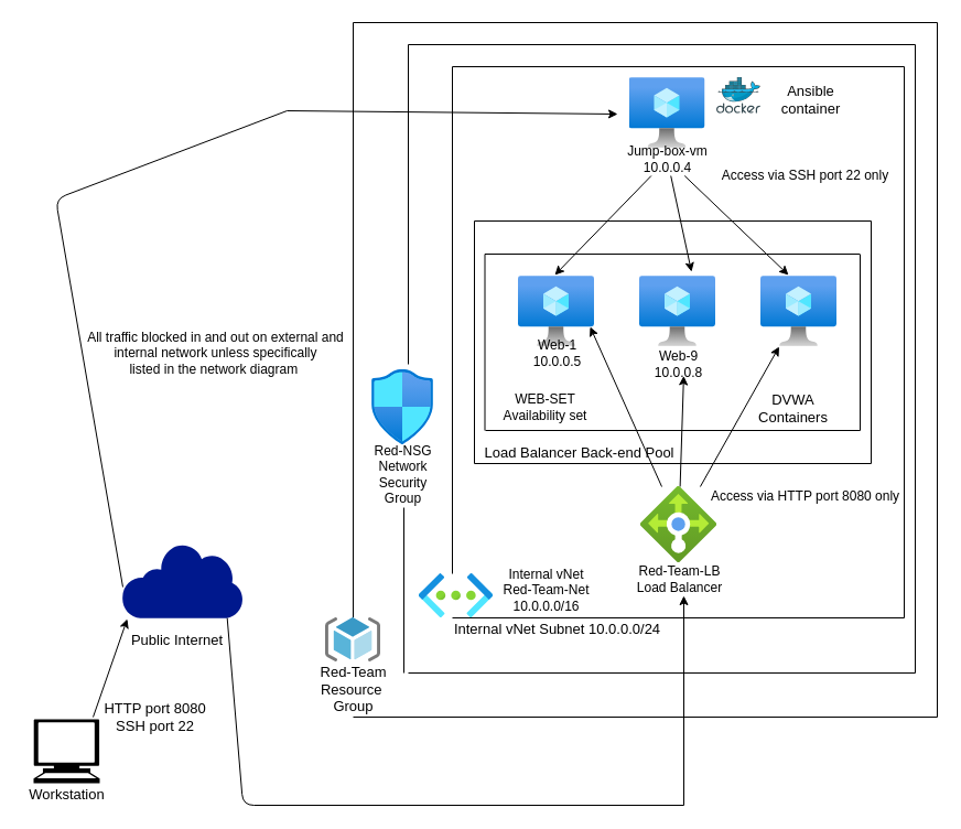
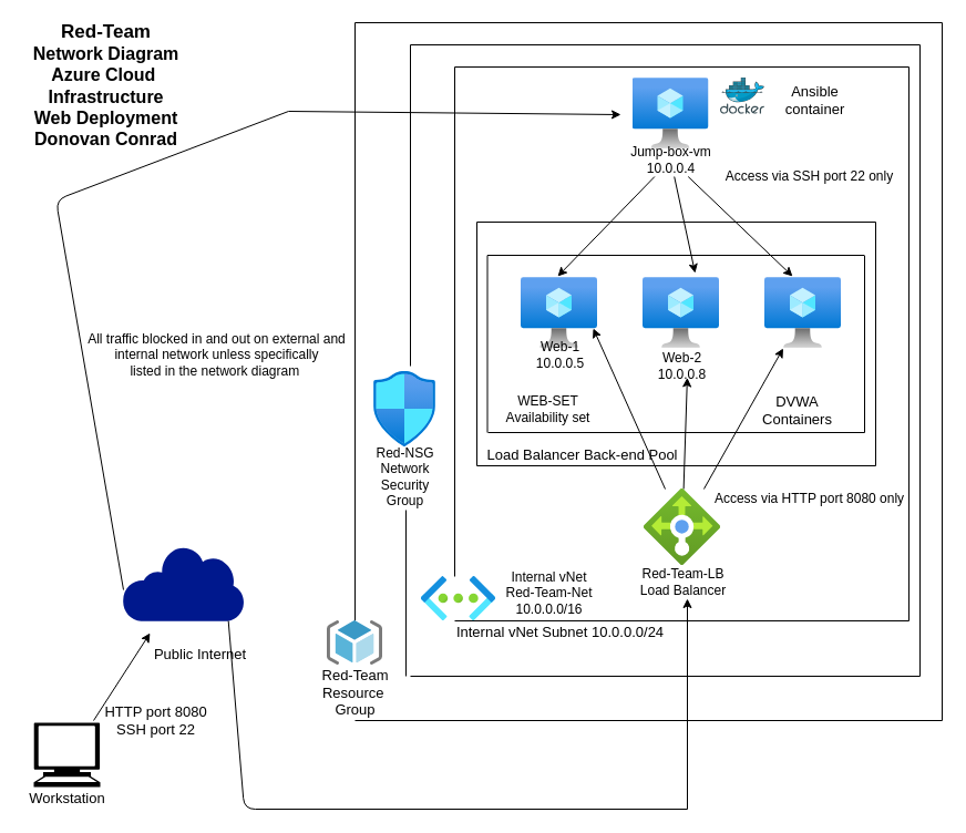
+ <mxCell id="48" value="&lt;b style=&quot;font-size: 17px&quot;&gt;Red-Team&lt;br&gt;&lt;/b&gt;&lt;b&gt;&lt;font style=&quot;font-size: 16px&quot;&gt;Network Diagram&lt;br&gt;Azure Cloud&amp;nbsp;&lt;br&gt;Infrastructure&lt;br&gt;Web Deployment&lt;br&gt;Donovan Conrad&lt;br&gt;&lt;br&gt;&lt;/font&gt;&lt;/b&gt;" style="text;html=1;resizable=0;autosize=1;align=center;verticalAlign=middle;points=[];fillColor=none;strokeColor=none;rounded=0;fontSize=13;" parent="1" vertex="1"><mxGeometry y="26.4" width="150" height="120" as="geometry" x="20" /></mxCell>
- <mxCell id="17" value="Web-9&lt;br&gt;10.0.0.8" style="text;html=1;resizable=0;autosize=1;align=center;verticalAlign=middle;points=[];fillColor=none;strokeColor=none;rounded=0;" parent="1" vertex="1"><mxGeometry x="584.5" y="315" width="60" height="30" as="geometry" /></mxCell>
+ <mxCell id="17" value="Web-2&lt;br&gt;10.0.0.8" style="text;html=1;resizable=0;autosize=1;align=center;verticalAlign=middle;points=[];fillColor=none;strokeColor=none;rounded=0;" parent="1" vertex="1"><mxGeometry x="584.5" y="315" width="60" height="30" as="geometry" /></mxCell>
- <mxCell id="50" value="Public Internet&lt;br&gt;" style="text;html=1;resizable=0;autosize=1;align=center;verticalAlign=middle;points=[];fillColor=none;strokeColor=none;rounded=0;fontSize=13;" parent="1" vertex="1"><mxGeometry x="110" y="570" width="100" height="20" as="geometry" /></mxCell>
+ <mxCell id="50" value="Public Internet&lt;br&gt;" style="text;html=1;resizable=0;autosize=1;align=center;verticalAlign=middle;points=[];fillColor=none;strokeColor=none;rounded=0;fontSize=13;" parent="1" vertex="1"><mxGeometry x="130" y="580" width="100" height="20" as="geometry" /></mxCell>
